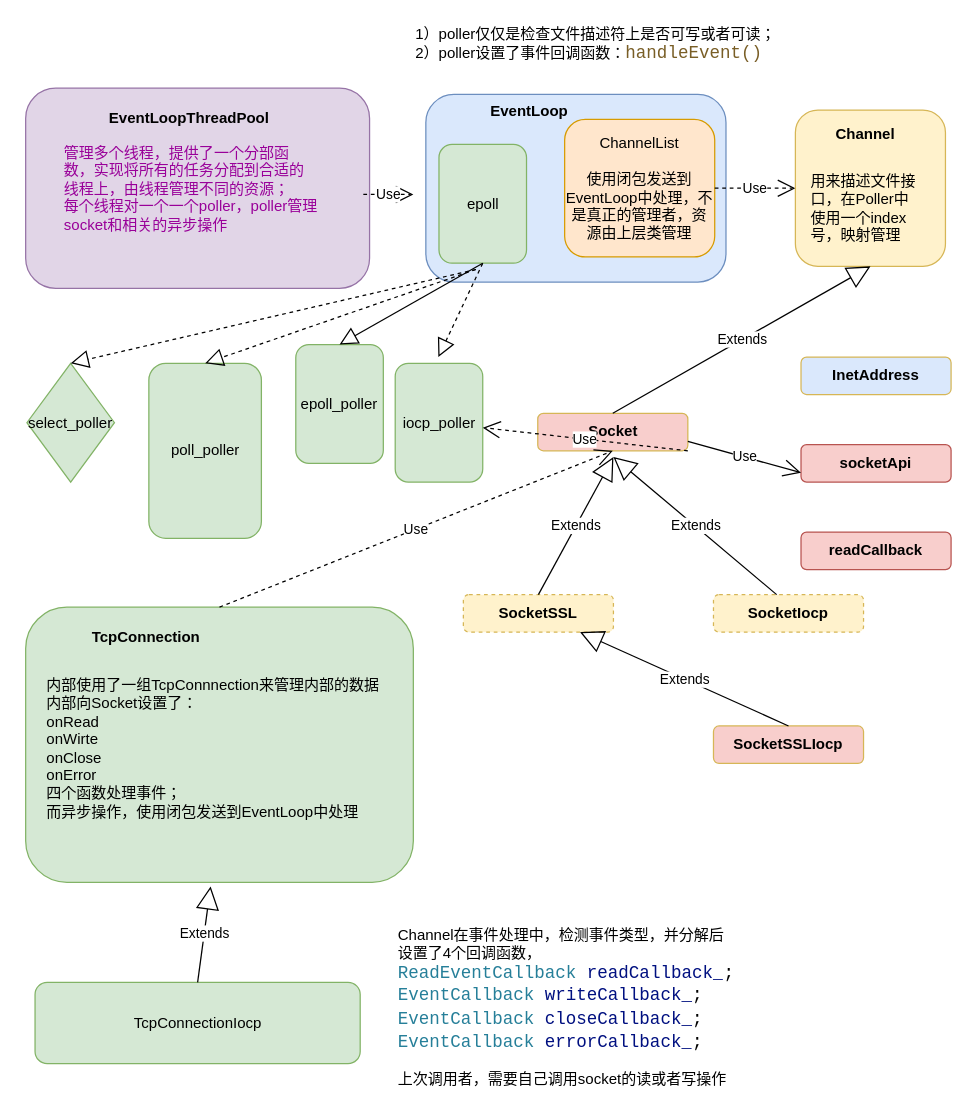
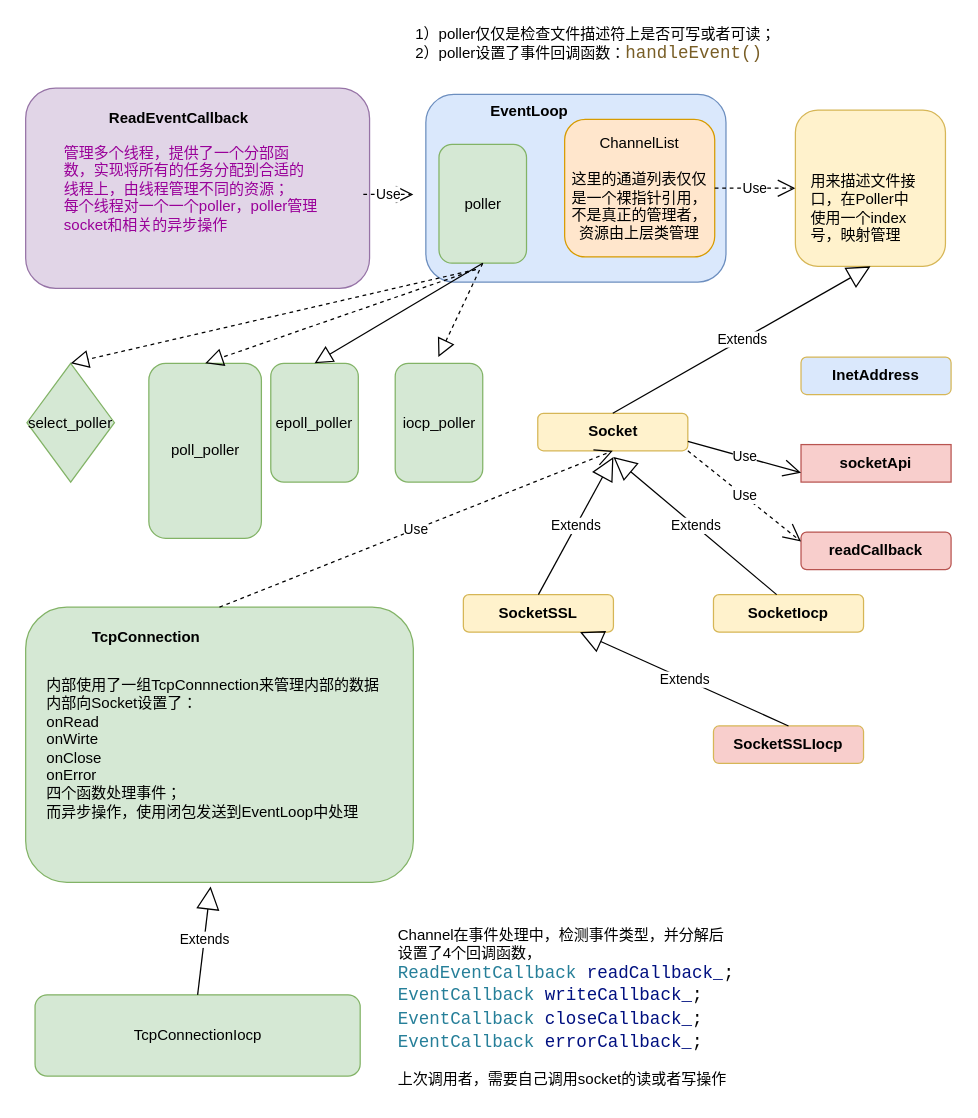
- <mxCell id="30" value="EventLoopThreadPool" style="text;html=1;fontStyle=1" parent="1" vertex="1"><mxGeometry x="84.5" y="80" width="134" height="30" as="geometry" /></mxCell>
+ <mxCell id="30" value="ReadEventCallback" style="text;html=1;fontStyle=1" parent="1" vertex="1"><mxGeometry x="84.5" y="80" width="134" height="30" as="geometry" /></mxCell>
- <mxCell id="14" value="Channel" style="text;html=1;fontStyle=1;" parent="12" vertex="1"><mxGeometry x="30" y="5" width="80" height="30" as="geometry" /></mxCell>
- <mxCell id="5" value="ChannelList&lt;br&gt;&lt;br&gt;使用闭包发送到EventLoop中处理，不是真正的管理者，资源由上层类管理" style="rounded=1;whiteSpace=wrap;html=1;fillColor=#ffe6cc;strokeColor=#d79b00;" parent="2" vertex="1"><mxGeometry x="111" y="20" width="120" height="110" as="geometry" /></mxCell>
+ <mxCell id="5" value="ChannelList&lt;br&gt;&lt;br&gt;这里的通道列表仅仅是一个裸指针引用，不是真正的管理者，资源由上层类管理" style="rounded=1;whiteSpace=wrap;html=1;fillColor=#ffe6cc;strokeColor=#d79b00;" parent="2" vertex="1"><mxGeometry x="111" y="20" width="120" height="110" as="geometry" /></mxCell>
- <mxCell id="6" value="epoll" style="rounded=1;whiteSpace=wrap;html=1;fillColor=#d5e8d4;strokeColor=#82b366;" parent="2" vertex="1"><mxGeometry x="10.5" y="40" width="70" height="95" as="geometry" /></mxCell>
+ <mxCell id="6" value="poller" style="rounded=1;whiteSpace=wrap;html=1;fillColor=#d5e8d4;strokeColor=#82b366;" parent="2" vertex="1"><mxGeometry x="10.5" y="40" width="70" height="95" as="geometry" /></mxCell>
- <mxCell id="22" value="epoll_poller" style="rounded=1;whiteSpace=wrap;html=1;fillColor=#d5e8d4;strokeColor=#82b366;" parent="1" vertex="1"><mxGeometry x="236" y="275" width="70" height="95" as="geometry" /></mxCell>
+ <mxCell id="22" value="epoll_poller" style="rounded=1;whiteSpace=wrap;html=1;fillColor=#d5e8d4;strokeColor=#82b366;" parent="1" vertex="1"><mxGeometry x="216" y="290" width="70" height="95" as="geometry" /></mxCell>
- <mxCell id="8" value="Socket" style="rounded=1;whiteSpace=wrap;html=1;align=center;fontStyle=1;fillColor=#f8cecc;strokeColor=#d6b656;" parent="1" vertex="1"><mxGeometry x="429.5" y="330" width="120" height="30" as="geometry" /></mxCell>
+ <mxCell id="8" value="Socket" style="rounded=1;whiteSpace=wrap;html=1;align=center;fontStyle=1;fillColor=#fff2cc;strokeColor=#d6b656;" parent="1" vertex="1"><mxGeometry x="429.5" y="330" width="120" height="30" as="geometry" /></mxCell>
- <mxCell id="45" value="Use" style="endArrow=open;endSize=12;dashed=1;html=1;fontColor=#000000;exitX=1;exitY=1;exitDx=0;exitDy=0;" edge="1" parent="1" source="8" target="24"><mxGeometry width="160" relative="1" as="geometry"><mxPoint x="559.5" y="362.5" as="sourcePoint" /><mxPoint x="650" y="387.5" as="targetPoint" /></mxGeometry></mxCell>
+ <mxCell id="45" value="Use" style="endArrow=open;endSize=12;dashed=1;html=1;fontColor=#000000;exitX=1;exitY=1;exitDx=0;exitDy=0;entryX=0;entryY=0.25;entryDx=0;entryDy=0;" edge="1" parent="1" source="8" target="44"><mxGeometry width="160" relative="1" as="geometry"><mxPoint x="559.5" y="362.5" as="sourcePoint" /><mxPoint x="650" y="387.5" as="targetPoint" /></mxGeometry></mxCell>
- <mxCell id="9" value="socketApi" style="rounded=1;whiteSpace=wrap;html=1;align=center;fontStyle=1;fillColor=#f8cecc;strokeColor=#b85450;" parent="1" vertex="1"><mxGeometry x="640" y="355" width="120" height="30" as="geometry" /></mxCell>
+ <mxCell id="9" value="socketApi" style="whiteSpace=wrap;html=1;align=center;fontStyle=1;fillColor=#f8cecc;strokeColor=#b85450;rounded=0;" parent="1" vertex="1"><mxGeometry x="640" y="355" width="120" height="30" as="geometry" /></mxCell>
- <mxCell id="36" value="SocketSSL" style="rounded=1;whiteSpace=wrap;html=1;align=center;fontStyle=1;fillColor=#fff2cc;strokeColor=#d6b656;dashed=1;" vertex="1" parent="1"><mxGeometry x="370" y="475" width="120" height="30" as="geometry" /></mxCell>
+ <mxCell id="36" value="SocketSSL" style="rounded=1;whiteSpace=wrap;html=1;align=center;fontStyle=1;fillColor=#fff2cc;strokeColor=#d6b656;" vertex="1" parent="1"><mxGeometry x="370" y="475" width="120" height="30" as="geometry" /></mxCell>
- <mxCell id="37" value="SocketIocp" style="rounded=1;whiteSpace=wrap;html=1;align=center;fontStyle=1;fillColor=#fff2cc;strokeColor=#d6b656;dashed=1;" vertex="1" parent="1"><mxGeometry x="570" y="475" width="120" height="30" as="geometry" /></mxCell>
+ <mxCell id="37" value="SocketIocp" style="rounded=1;whiteSpace=wrap;html=1;align=center;fontStyle=1;fillColor=#fff2cc;strokeColor=#d6b656;" vertex="1" parent="1"><mxGeometry x="570" y="475" width="120" height="30" as="geometry" /></mxCell>
- <mxCell id="42" value="TcpConnectionIocp" style="rounded=1;whiteSpace=wrap;html=1;fillColor=#d5e8d4;strokeColor=#82b366;" vertex="1" parent="1"><mxGeometry x="27.5" y="785" width="260" height="65" as="geometry" /></mxCell>
+ <mxCell id="42" value="TcpConnectionIocp" style="rounded=1;whiteSpace=wrap;html=1;fillColor=#d5e8d4;strokeColor=#82b366;" vertex="1" parent="1"><mxGeometry x="27.5" y="795" width="260" height="65" as="geometry" /></mxCell>
